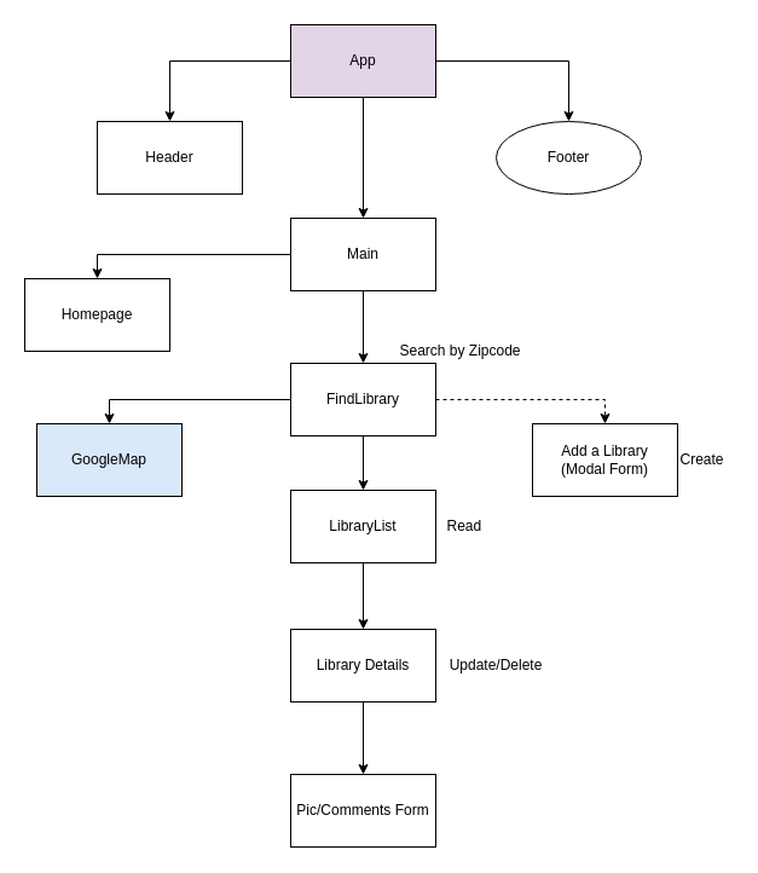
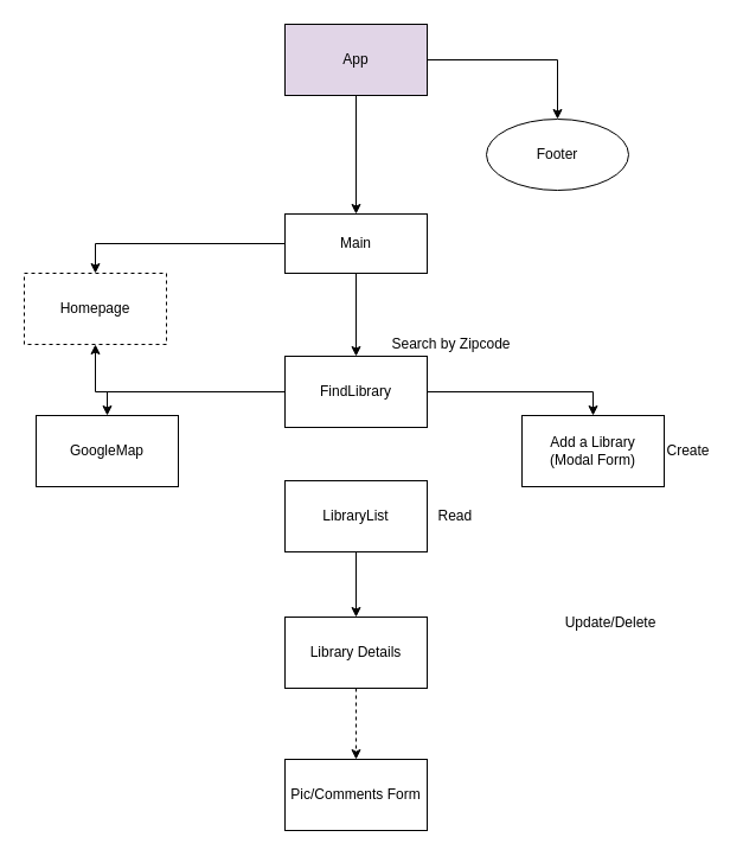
- <mxCell id="2" value="" style="edgeStyle=orthogonalEdgeStyle;rounded=0;orthogonalLoop=1;jettySize=auto;html=1;" edge="1" parent="1" source="5" target="6"><mxGeometry relative="1" as="geometry" /></mxCell>
- <mxCell id="6" value="Header" style="rounded=0;whiteSpace=wrap;html=1;" vertex="1" parent="1"><mxGeometry x="80" y="100" width="120" height="60" as="geometry" /></mxCell>
- <mxCell id="11" value="Main" style="rounded=0;whiteSpace=wrap;html=1;" vertex="1" parent="1"><mxGeometry x="240" y="180" width="120" height="60" as="geometry" /></mxCell>
+ <mxCell id="11" value="Main" style="rounded=0;whiteSpace=wrap;html=1;" vertex="1" parent="1"><mxGeometry x="240" y="180" width="120" height="50" as="geometry" /></mxCell>
- <mxCell id="12" value="Homepage" style="rounded=0;whiteSpace=wrap;html=1;" vertex="1" parent="1"><mxGeometry x="20" y="230" width="120" height="60" as="geometry" /></mxCell>
+ <mxCell id="12" value="Homepage" style="rounded=0;whiteSpace=wrap;html=1;dashed=1;" vertex="1" parent="1"><mxGeometry x="20" y="230" width="120" height="60" as="geometry" /></mxCell>
- <mxCell id="9" value="" style="edgeStyle=orthogonalEdgeStyle;rounded=0;orthogonalLoop=1;jettySize=auto;html=1;entryX=0.5;entryY=0;entryDx=0;entryDy=0;exitX=1;exitY=0.5;exitDx=0;exitDy=0;dashed=1;" edge="1" parent="1" source="16" target="13"><mxGeometry relative="1" as="geometry" /></mxCell>
+ <mxCell id="9" value="" style="edgeStyle=orthogonalEdgeStyle;rounded=0;orthogonalLoop=1;jettySize=auto;html=1;entryX=0.5;entryY=0;entryDx=0;entryDy=0;exitX=1;exitY=0.5;exitDx=0;exitDy=0;" edge="1" parent="1" source="16" target="13"><mxGeometry relative="1" as="geometry" /></mxCell>
- <mxCell id="14" value="" style="edgeStyle=orthogonalEdgeStyle;rounded=0;orthogonalLoop=1;jettySize=auto;html=1;" edge="1" parent="1" source="16" target="21"><mxGeometry relative="1" as="geometry" /></mxCell>
+ <mxCell id="14" value="" style="edgeStyle=orthogonalEdgeStyle;rounded=0;orthogonalLoop=1;jettySize=auto;html=1;" edge="1" parent="1" source="16" target="12"><mxGeometry relative="1" as="geometry" /></mxCell>
- <mxCell id="22" value="GoogleMap" style="rounded=0;whiteSpace=wrap;html=1;fillColor=#dae8fc;" vertex="1" parent="1"><mxGeometry x="30" y="350" width="120" height="60" as="geometry" /></mxCell>
+ <mxCell id="22" value="GoogleMap" style="rounded=0;whiteSpace=wrap;html=1;" vertex="1" parent="1"><mxGeometry x="30" y="350" width="120" height="60" as="geometry" /></mxCell>
- <mxCell id="23" value="Update/Delete" style="text;html=1;strokeColor=none;fillColor=none;align=center;verticalAlign=middle;whiteSpace=wrap;rounded=0;" vertex="1" parent="1"><mxGeometry x="380" y="540" width="60" height="20" as="geometry" /></mxCell>
+ <mxCell id="23" value="Update/Delete" style="text;html=1;strokeColor=none;fillColor=none;align=center;verticalAlign=middle;whiteSpace=wrap;rounded=0;" vertex="1" parent="1"><mxGeometry x="485" y="515" width="60" height="20" as="geometry" /></mxCell>
- <mxCell id="17" value="" style="edgeStyle=orthogonalEdgeStyle;rounded=0;orthogonalLoop=1;jettySize=auto;html=1;" edge="1" parent="1" source="18" target="24"><mxGeometry relative="1" as="geometry" /></mxCell>
+ <mxCell id="17" value="" style="edgeStyle=orthogonalEdgeStyle;rounded=0;orthogonalLoop=1;jettySize=auto;html=1;dashed=1;" edge="1" parent="1" source="18" target="24"><mxGeometry relative="1" as="geometry" /></mxCell>
